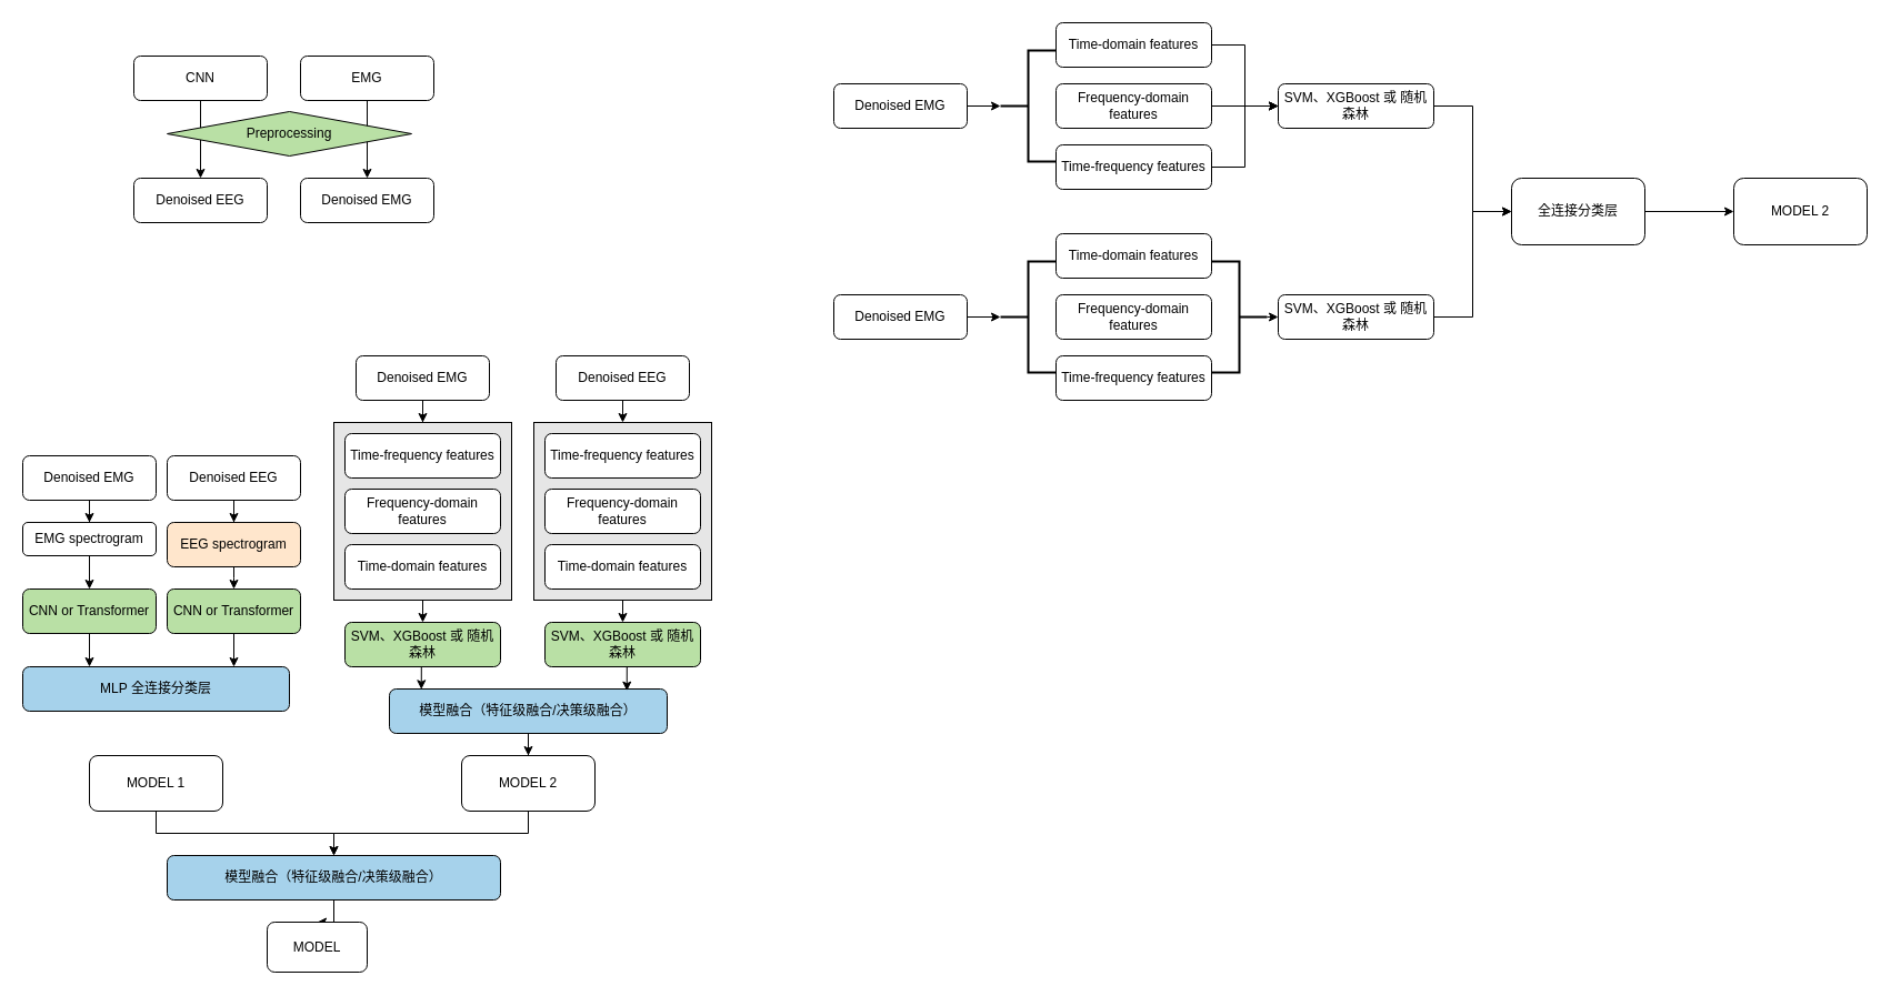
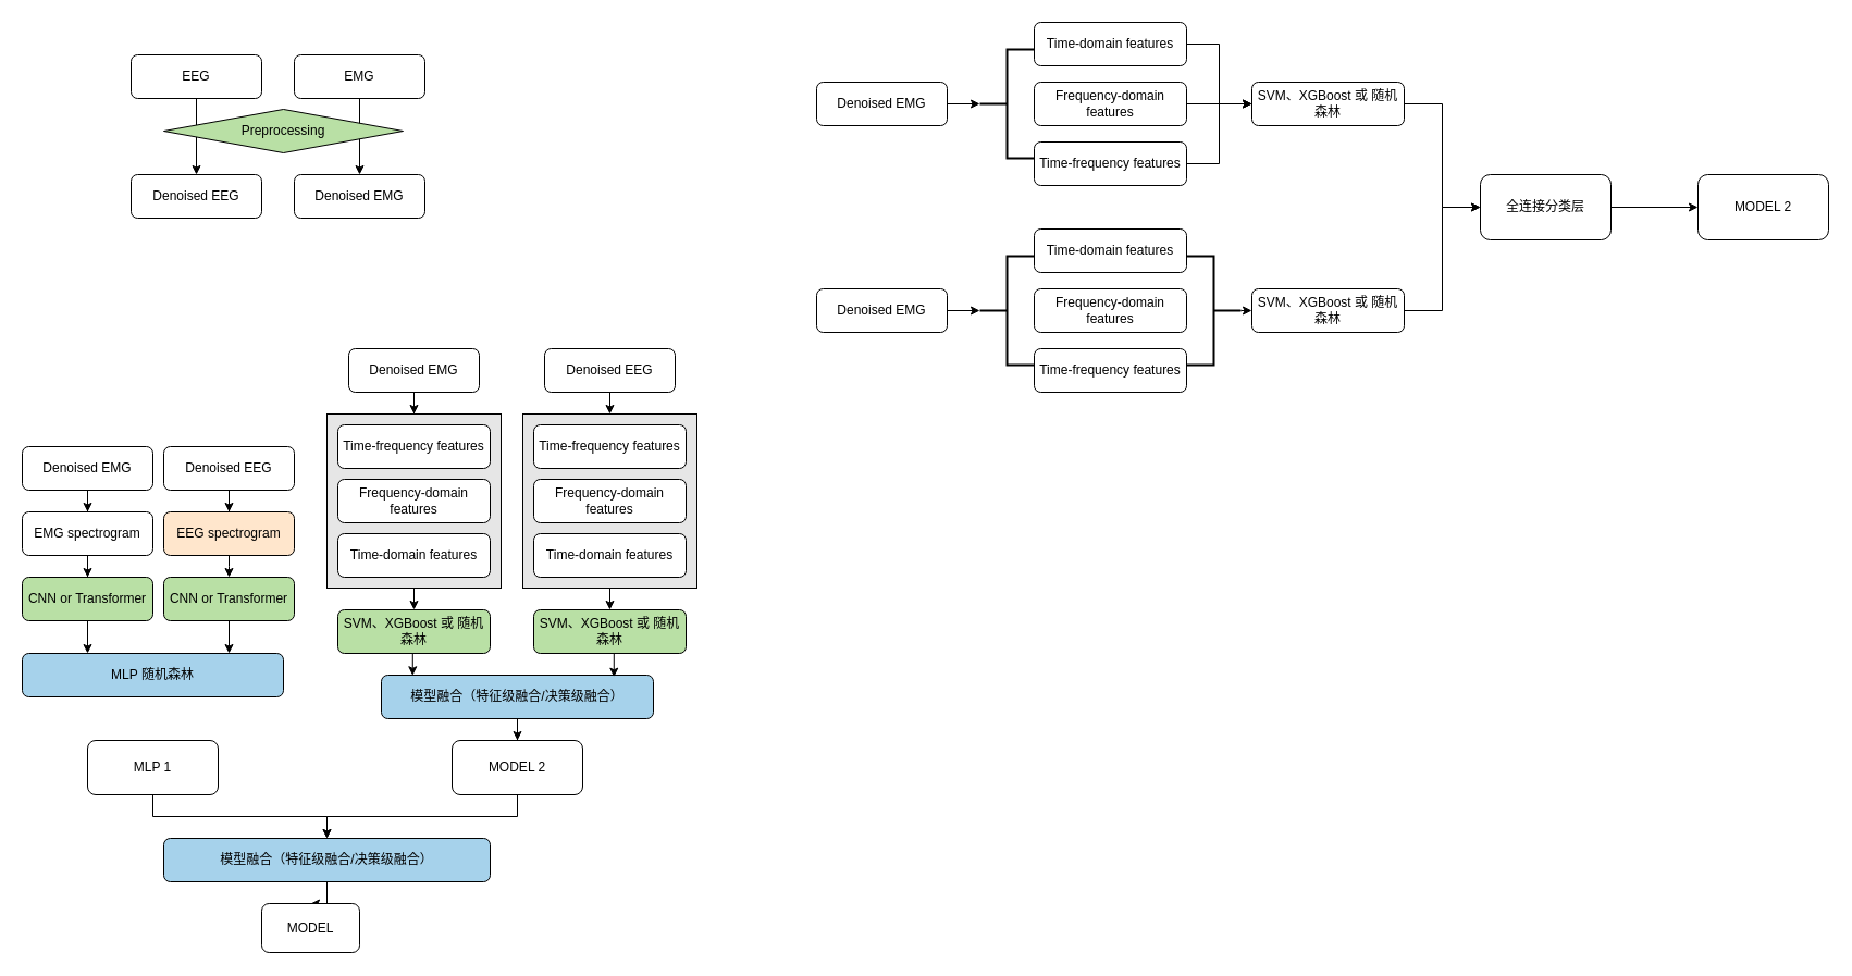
- <mxCell id="4" value="CNN" style="rounded=1;whiteSpace=wrap;html=1;fontSize=12;glass=0;strokeWidth=1;shadow=0;" parent="1" vertex="1"><mxGeometry x="120" y="50" width="120" height="40" as="geometry" /></mxCell>
+ <mxCell id="4" value="EEG" style="rounded=1;whiteSpace=wrap;html=1;fontSize=12;glass=0;strokeWidth=1;shadow=0;" parent="1" vertex="1"><mxGeometry x="120" y="50" width="120" height="40" as="geometry" /></mxCell>
- <mxCell id="21" value="EMG spectrogram" style="rounded=1;whiteSpace=wrap;html=1;fontSize=12;glass=0;strokeWidth=1;shadow=0;" vertex="1" parent="1"><mxGeometry x="20" y="470" width="120" height="30" as="geometry" /></mxCell>
+ <mxCell id="21" value="EMG spectrogram" style="rounded=1;whiteSpace=wrap;html=1;fontSize=12;glass=0;strokeWidth=1;shadow=0;" vertex="1" parent="1"><mxGeometry x="20" y="470" width="120" height="40" as="geometry" /></mxCell>
- <mxCell id="25" value="MLP 全连接分类层" style="whiteSpace=wrap;html=1;rounded=1;glass=0;strokeWidth=1;shadow=0;fillColor=light-dark(#A6D2EB,#000000);" vertex="1" parent="1"><mxGeometry x="20" y="600" width="240" height="40" as="geometry" /></mxCell>
+ <mxCell id="25" value="MLP 随机森林" style="whiteSpace=wrap;html=1;rounded=1;glass=0;strokeWidth=1;shadow=0;fillColor=light-dark(#A6D2EB,#000000);" vertex="1" parent="1"><mxGeometry x="20" y="600" width="240" height="40" as="geometry" /></mxCell>
- <mxCell id="27" value="MODEL 1" style="whiteSpace=wrap;html=1;rounded=1;glass=0;strokeWidth=1;shadow=0;" vertex="1" parent="1"><mxGeometry x="80" y="680" width="120" height="50" as="geometry" /></mxCell>
+ <mxCell id="27" value="MLP 1" style="whiteSpace=wrap;html=1;rounded=1;glass=0;strokeWidth=1;shadow=0;" vertex="1" parent="1"><mxGeometry x="80" y="680" width="120" height="50" as="geometry" /></mxCell>
